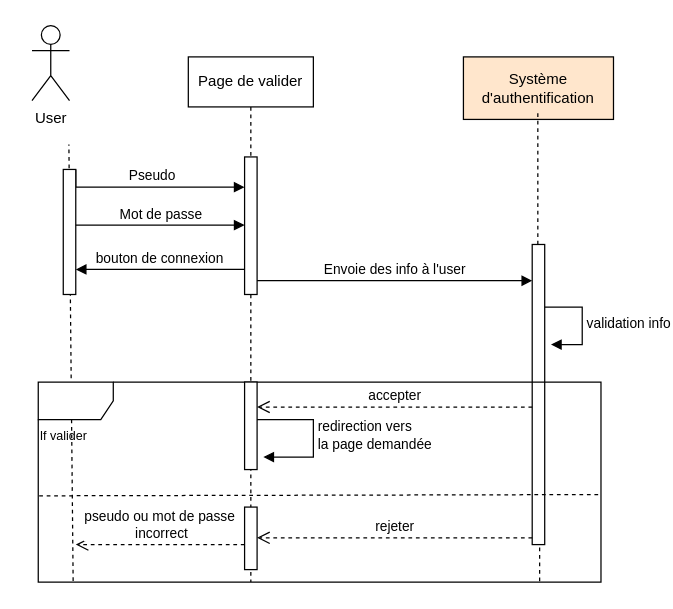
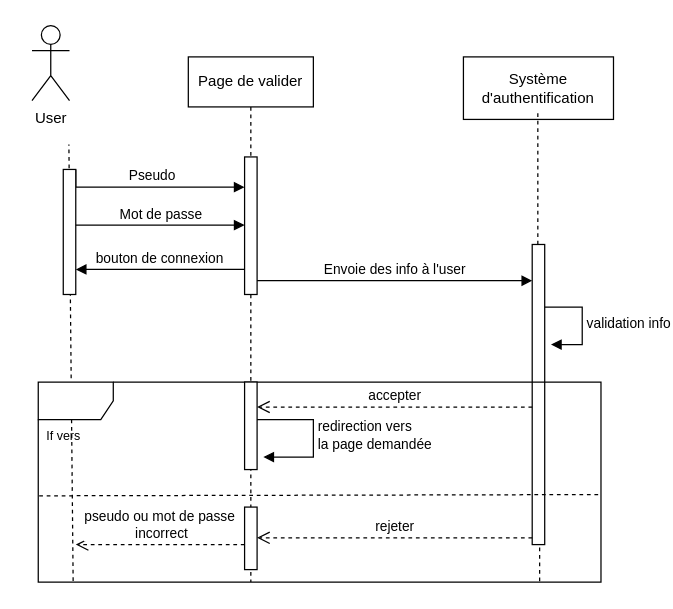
- <mxCell id="10" value="Système d'authentification" style="rounded=0;whiteSpace=wrap;html=1;fillColor=#ffe6cc;" vertex="1" parent="1"><mxGeometry x="370" y="45" width="120" height="50" as="geometry" /></mxCell>
+ <mxCell id="10" value="Système d'authentification" style="rounded=0;whiteSpace=wrap;html=1;" vertex="1" parent="1"><mxGeometry x="370" y="45" width="120" height="50" as="geometry" /></mxCell>
- <mxCell id="18" value="If valider" style="text;html=1;align=center;verticalAlign=middle;resizable=0;points=[];autosize=1;strokeColor=none;fillColor=none;strokeWidth=1;fontSize=10;" vertex="1" parent="1"><mxGeometry x="20" y="333" width="60" height="30" as="geometry" /></mxCell>
+ <mxCell id="18" value="If vers" style="text;html=1;align=center;verticalAlign=middle;resizable=0;points=[];autosize=1;strokeColor=none;fillColor=none;strokeWidth=1;fontSize=10;" vertex="1" parent="1"><mxGeometry x="20" y="333" width="60" height="30" as="geometry" /></mxCell>
